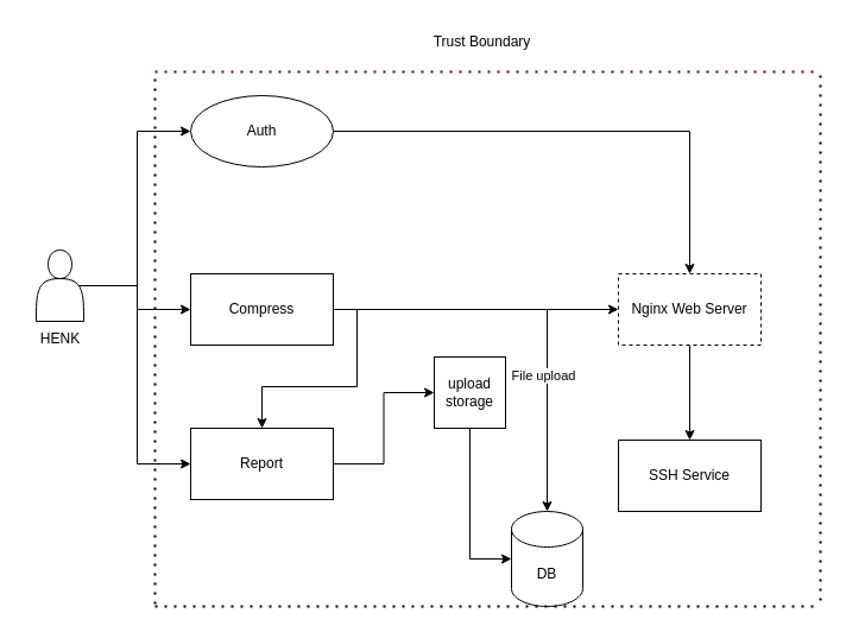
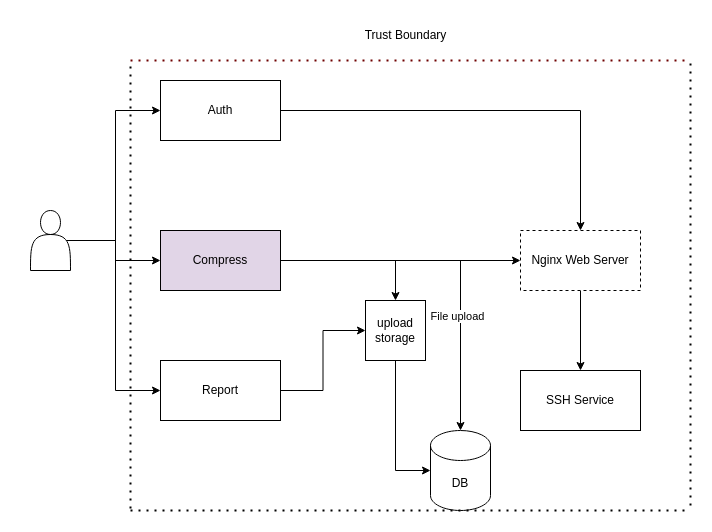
- <mxCell id="7" value="Auth" style="ellipse;whiteSpace=wrap;html=1;" vertex="1" parent="1"><mxGeometry x="160" y="80" width="120" height="60" as="geometry" /></mxCell>
+ <mxCell id="7" value="Auth" style="rounded=0;whiteSpace=wrap;html=1;" vertex="1" parent="1"><mxGeometry x="160" y="80" width="120" height="60" as="geometry" /></mxCell>
- <mxCell id="5" value="Compress" style="rounded=0;whiteSpace=wrap;html=1;" vertex="1" parent="1"><mxGeometry x="160" y="230" width="120" height="60" as="geometry" /></mxCell>
+ <mxCell id="5" value="Compress" style="rounded=0;whiteSpace=wrap;html=1;fillColor=#e1d5e7;" vertex="1" parent="1"><mxGeometry x="160" y="230" width="120" height="60" as="geometry" /></mxCell>
- <mxCell id="26" value="HENK" style="text;html=1;align=center;verticalAlign=middle;resizable=0;points=[];autosize=1;strokeColor=none;fillColor=none;" vertex="1" parent="1"><mxGeometry x="20" y="270" width="60" height="30" as="geometry" /></mxCell>
- <mxCell id="4" style="edgeStyle=orthogonalEdgeStyle;rounded=0;orthogonalLoop=1;jettySize=auto;html=1;exitX=1;exitY=0.5;exitDx=0;exitDy=0;" edge="1" parent="1" source="5" target="9"><mxGeometry relative="1" as="geometry" /></mxCell>
+ <mxCell id="4" style="edgeStyle=orthogonalEdgeStyle;rounded=0;orthogonalLoop=1;jettySize=auto;html=1;exitX=1;exitY=0.5;exitDx=0;exitDy=0;entryX=0.5;entryY=0;entryDx=0;entryDy=0;" edge="1" parent="1" source="5" target="22"><mxGeometry relative="1" as="geometry" /></mxCell>
